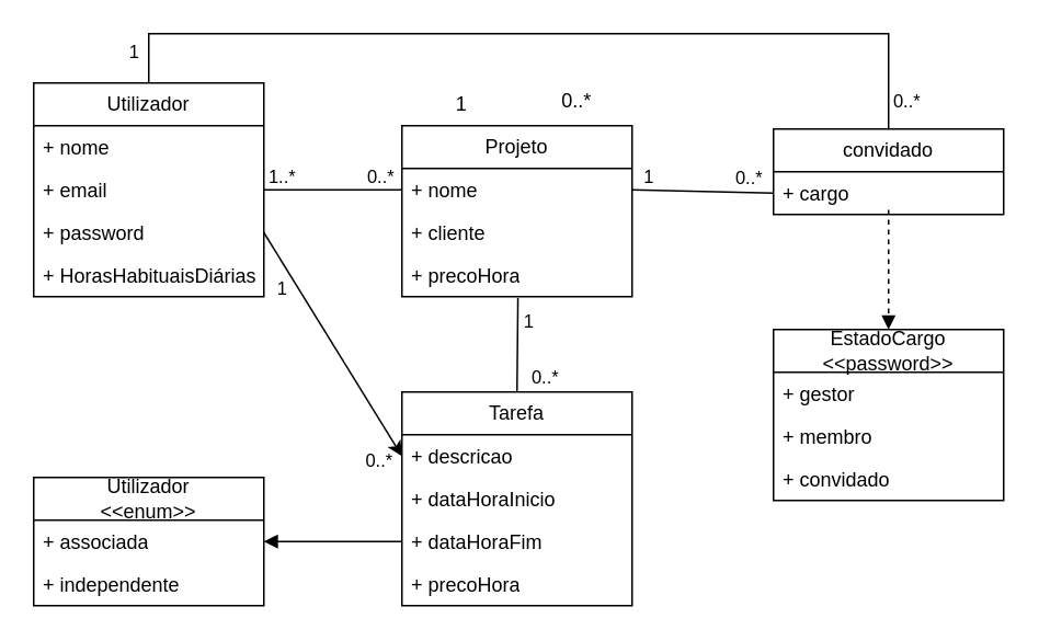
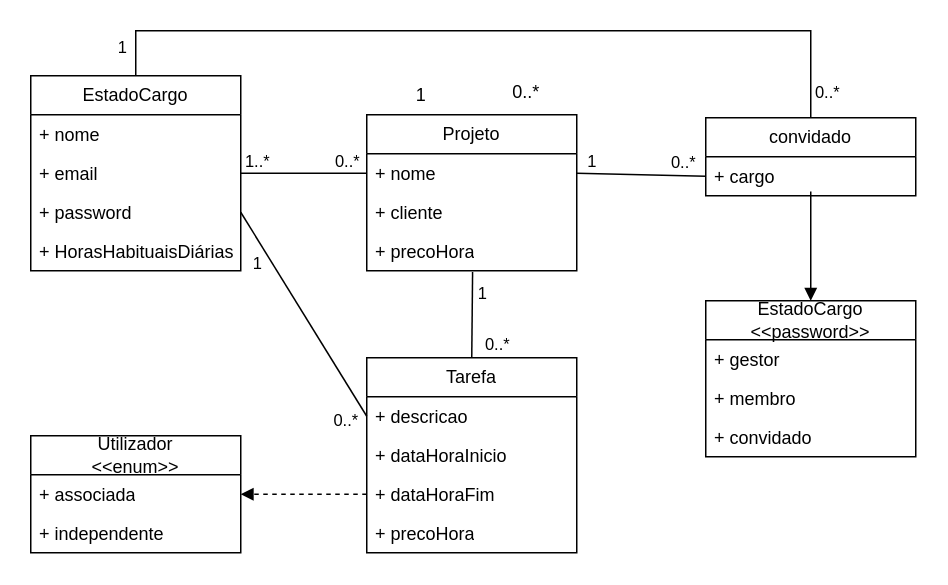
- <mxCell id="2" value="Utilizador" style="swimlane;fontStyle=0;childLayout=stackLayout;horizontal=1;startSize=26;fillColor=none;horizontalStack=0;resizeParent=1;resizeParentMax=0;resizeLast=0;collapsible=1;marginBottom=0;whiteSpace=wrap;html=1;" parent="1" vertex="1"><mxGeometry x="20" y="50" width="140" height="130" as="geometry" /></mxCell>
+ <mxCell id="2" value="EstadoCargo" style="swimlane;fontStyle=0;childLayout=stackLayout;horizontal=1;startSize=26;fillColor=none;horizontalStack=0;resizeParent=1;resizeParentMax=0;resizeLast=0;collapsible=1;marginBottom=0;whiteSpace=wrap;html=1;" parent="1" vertex="1"><mxGeometry x="20" y="50" width="140" height="130" as="geometry" /></mxCell>
- <mxCell id="33" value="" style="endArrow=block;html=1;rounded=0;exitX=0.5;exitY=0.892;exitDx=0;exitDy=0;exitPerimeter=0;entryX=0.5;entryY=0;entryDx=0;entryDy=0;endFill=1;dashed=1;" parent="1" source="28" target="29" edge="1"><mxGeometry relative="1" as="geometry"><mxPoint x="530" y="170" as="sourcePoint" /><mxPoint x="690" y="170" as="targetPoint" /></mxGeometry></mxCell>
+ <mxCell id="33" value="" style="endArrow=block;html=1;rounded=0;exitX=0.5;exitY=0.892;exitDx=0;exitDy=0;exitPerimeter=0;entryX=0.5;entryY=0;entryDx=0;entryDy=0;endFill=1;" parent="1" source="28" target="29" edge="1"><mxGeometry relative="1" as="geometry"><mxPoint x="530" y="170" as="sourcePoint" /><mxPoint x="690" y="170" as="targetPoint" /></mxGeometry></mxCell>
- <mxCell id="19" value="" style="endArrow=classic;html=1;rounded=0;exitX=1;exitY=0.5;exitDx=0;exitDy=0;entryX=0;entryY=0.5;entryDx=0;entryDy=0;" parent="1" source="5" target="12" edge="1"><mxGeometry relative="1" as="geometry"><mxPoint x="170" y="39" as="sourcePoint" /><mxPoint x="254" y="39" as="targetPoint" /></mxGeometry></mxCell>
+ <mxCell id="19" value="" style="endArrow=none;html=1;rounded=0;exitX=1;exitY=0.5;exitDx=0;exitDy=0;entryX=0;entryY=0.5;entryDx=0;entryDy=0;" parent="1" source="5" target="12" edge="1"><mxGeometry relative="1" as="geometry"><mxPoint x="170" y="39" as="sourcePoint" /><mxPoint x="254" y="39" as="targetPoint" /></mxGeometry></mxCell>
- <mxCell id="37" value="" style="endArrow=block;html=1;rounded=0;exitX=0;exitY=0.5;exitDx=0;exitDy=0;entryX=1;entryY=0.5;entryDx=0;entryDy=0;endFill=1;" parent="1" source="14" target="35" edge="1"><mxGeometry relative="1" as="geometry"><mxPoint x="550" y="163" as="sourcePoint" /><mxPoint x="550" y="210" as="targetPoint" /></mxGeometry></mxCell>
+ <mxCell id="37" value="" style="endArrow=block;html=1;rounded=0;exitX=0;exitY=0.5;exitDx=0;exitDy=0;entryX=1;entryY=0.5;entryDx=0;entryDy=0;endFill=1;dashed=1;" parent="1" source="14" target="35" edge="1"><mxGeometry relative="1" as="geometry"><mxPoint x="550" y="163" as="sourcePoint" /><mxPoint x="550" y="210" as="targetPoint" /></mxGeometry></mxCell>
